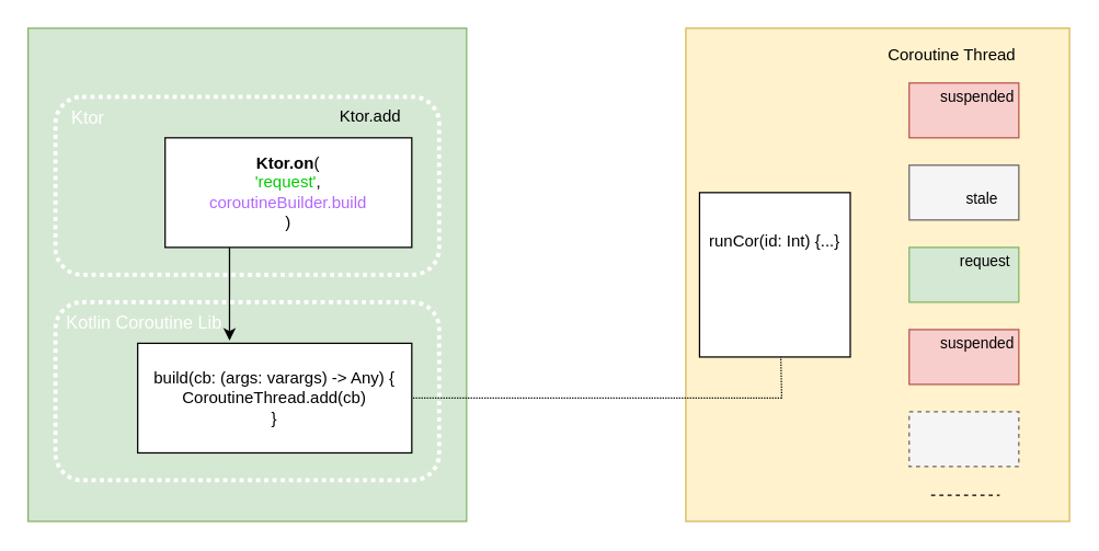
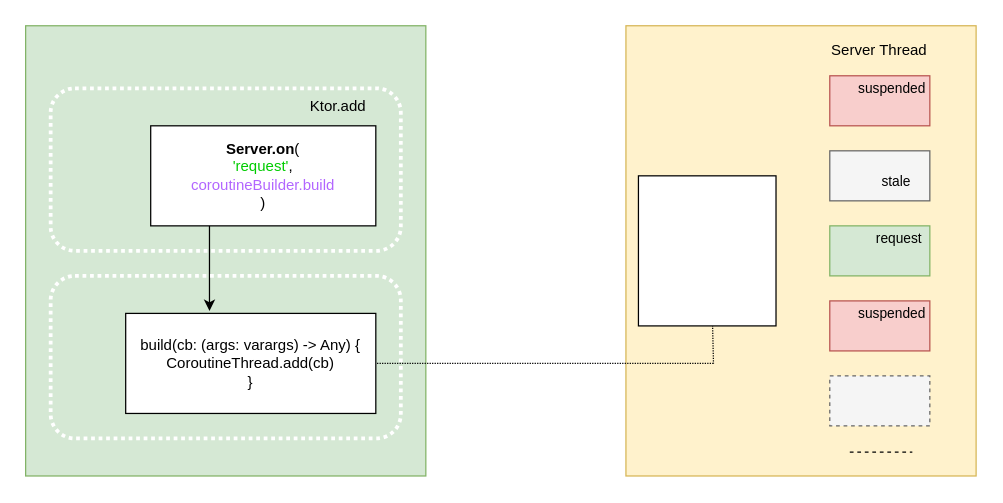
- <mxCell id="4" value="Coroutine Thread" style="text;html=1;strokeColor=none;fillColor=none;align=right;verticalAlign=middle;whiteSpace=wrap;rounded=0;fontColor=default;" parent="1" vertex="1"><mxGeometry x="633" y="20" width="110" height="40" as="geometry" /></mxCell>
+ <mxCell id="4" value="Server Thread" style="text;html=1;strokeColor=none;fillColor=none;align=right;verticalAlign=middle;whiteSpace=wrap;rounded=0;fontColor=default;" parent="1" vertex="1"><mxGeometry x="633" y="20" width="110" height="40" as="geometry" /></mxCell>
- <mxCell id="12" value="&lt;font style=&quot;font-size: 13px&quot; color=&quot;#ffffff&quot;&gt;Ktor&lt;/font&gt;" style="text;html=1;align=left;verticalAlign=middle;whiteSpace=wrap;rounded=0;dashed=1;dashPattern=1 1;fontColor=default;" parent="1" vertex="1"><mxGeometry x="50" y="70" width="60" height="30" as="geometry" /></mxCell>
- <mxCell id="10" value="&lt;b&gt;Ktor.on&lt;/b&gt;(&lt;br&gt;&lt;font color=&quot;#00cc00&quot;&gt;'request'&lt;/font&gt;,&lt;br&gt;&lt;font color=&quot;#b266ff&quot;&gt;coroutineBuilder.build&lt;/font&gt;&lt;br&gt;)" style="rounded=0;whiteSpace=wrap;html=1;fontColor=default;strokeColor=default;fillColor=default;" parent="1" vertex="1"><mxGeometry x="120" y="100" width="180" height="80" as="geometry" /></mxCell>
+ <mxCell id="10" value="&lt;b&gt;Server.on&lt;/b&gt;(&lt;br&gt;&lt;font color=&quot;#00cc00&quot;&gt;'request'&lt;/font&gt;,&lt;br&gt;&lt;font color=&quot;#b266ff&quot;&gt;coroutineBuilder.build&lt;/font&gt;&lt;br&gt;)" style="rounded=0;whiteSpace=wrap;html=1;fontColor=default;strokeColor=default;fillColor=default;" parent="1" vertex="1"><mxGeometry x="120" y="100" width="180" height="80" as="geometry" /></mxCell>
- <mxCell id="23" value="&lt;font style=&quot;font-size: 12px&quot;&gt;runCor(id: Int) {...}&lt;/font&gt;" style="text;html=1;strokeColor=none;fillColor=none;align=center;verticalAlign=middle;whiteSpace=wrap;rounded=0;fontSize=13;fontColor=default;" parent="1" vertex="1"><mxGeometry x="510" y="160" width="110" height="30" as="geometry" /></mxCell>
- <mxCell id="14" value="&lt;font style=&quot;font-size: 13px&quot; color=&quot;#ffffff&quot;&gt;Kotlin Coroutine Lib&lt;/font&gt;" style="text;html=1;strokeColor=none;fillColor=none;align=center;verticalAlign=middle;whiteSpace=wrap;rounded=0;dashed=1;dashPattern=1 1;fontColor=default;" parent="1" vertex="1"><mxGeometry x="40" y="220" width="130" height="30" as="geometry" /></mxCell>
